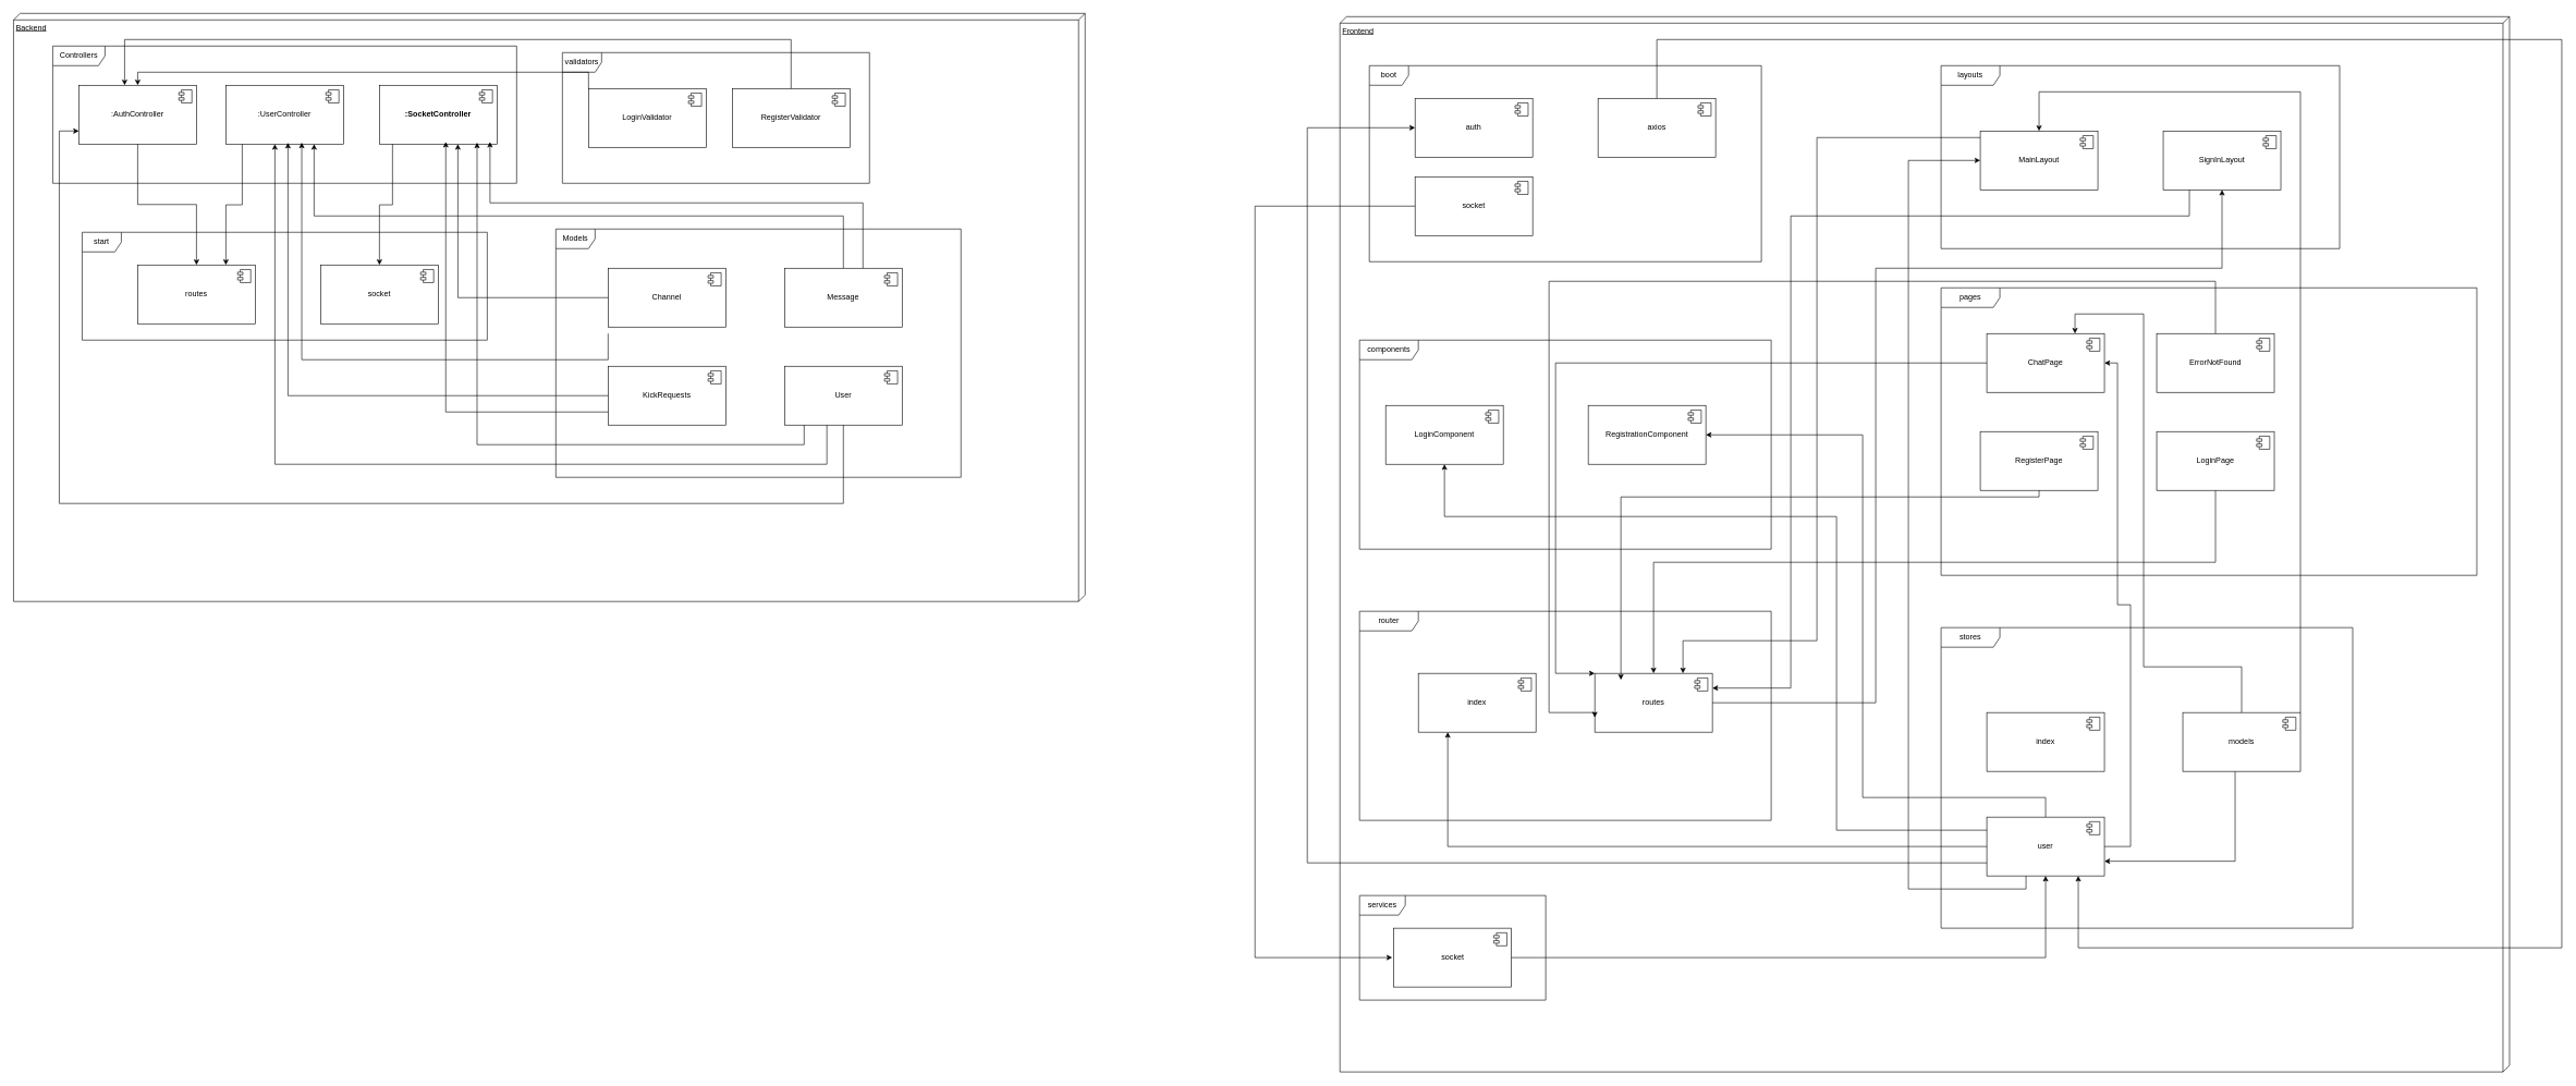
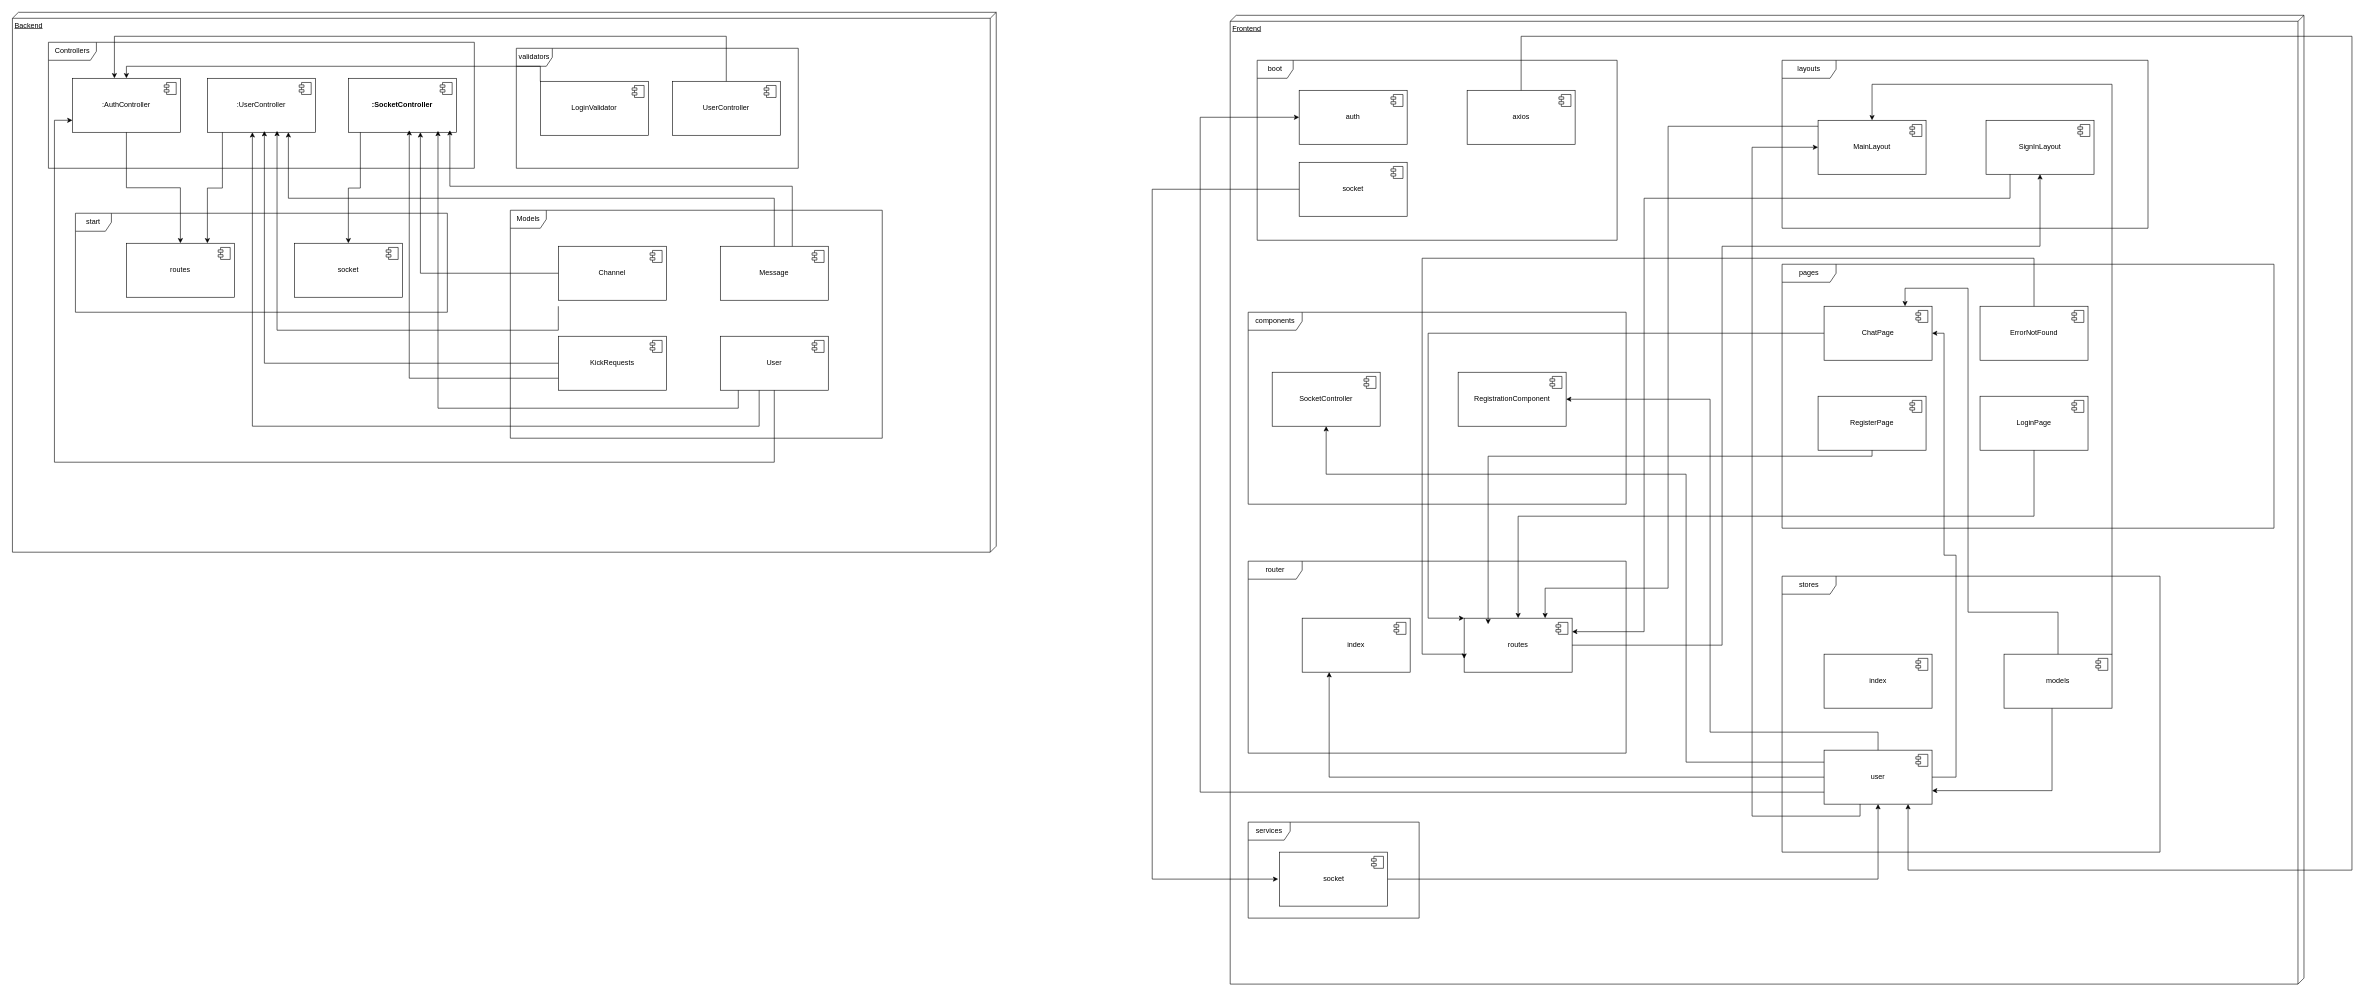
- <mxCell id="27" value="RegisterValidator" style="html=1;dropTarget=0;whiteSpace=wrap;" parent="23" vertex="1"><mxGeometry x="260" y="55" width="180" height="90" as="geometry" /></mxCell>
+ <mxCell id="27" value="UserController" style="html=1;dropTarget=0;whiteSpace=wrap;" parent="23" vertex="1"><mxGeometry x="260" y="55" width="180" height="90" as="geometry" /></mxCell>
- <mxCell id="52" value="LoginComponent" style="html=1;dropTarget=0;whiteSpace=wrap;" parent="50" vertex="1"><mxGeometry x="40" y="100" width="180" height="90" as="geometry" /></mxCell>
+ <mxCell id="52" value="SocketController" style="html=1;dropTarget=0;whiteSpace=wrap;" parent="50" vertex="1"><mxGeometry x="40" y="100" width="180" height="90" as="geometry" /></mxCell>
